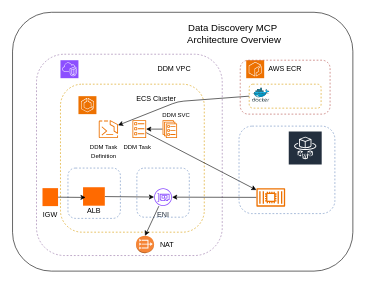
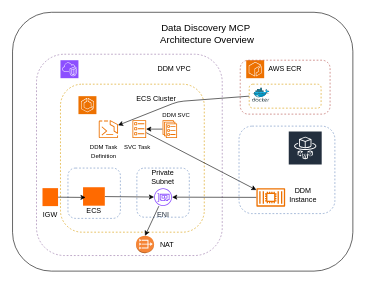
- <mxCell id="26" value="&lt;font style=&quot;font-size: 16px;&quot;&gt;Data Discovery MCP&amp;nbsp;&lt;/font&gt;&lt;div&gt;&lt;font style=&quot;font-size: 16px;&quot;&gt;Architecture Overview&lt;/font&gt;&lt;/div&gt;" style="text;html=1;align=center;verticalAlign=middle;whiteSpace=wrap;rounded=0;" vertex="1" parent="1"><mxGeometry x="235" y="30" width="310" height="50" as="geometry" /></mxCell>
+ <mxCell id="26" value="&lt;font style=&quot;font-size: 16px;&quot;&gt;Data Discovery MCP&amp;nbsp;&lt;/font&gt;&lt;div&gt;&lt;font style=&quot;font-size: 16px;&quot;&gt;Architecture Overview&lt;/font&gt;&lt;/div&gt;" style="text;html=1;align=center;verticalAlign=middle;whiteSpace=wrap;rounded=0;" vertex="1" parent="1"><mxGeometry x="190" y="30" width="310" height="50" as="geometry" /></mxCell>
- <mxCell id="15" value="&lt;font style=&quot;font-size: 10px;&quot;&gt;DDM Task&lt;/font&gt;" style="text;html=1;align=center;verticalAlign=middle;whiteSpace=wrap;rounded=0;" vertex="1" parent="1"><mxGeometry x="196.36" y="240" width="65" height="10" as="geometry" /></mxCell>
+ <mxCell id="15" value="&lt;font style=&quot;font-size: 10px;&quot;&gt;SVC Task&lt;/font&gt;" style="text;html=1;align=center;verticalAlign=middle;whiteSpace=wrap;rounded=0;" vertex="1" parent="1"><mxGeometry x="196.36" y="240" width="65" height="10" as="geometry" /></mxCell>
+ <mxCell id="25" value="Private Subnet" style="text;html=1;align=center;verticalAlign=middle;whiteSpace=wrap;rounded=0;" vertex="1" parent="1"><mxGeometry x="241.25" y="280" width="60" height="30" as="geometry" /></mxCell>
+ <mxCell id="41" value="DDM Instance" style="text;html=1;align=center;verticalAlign=middle;whiteSpace=wrap;rounded=0;" vertex="1" parent="1"><mxGeometry x="475" y="310" width="60" height="30" as="geometry" /></mxCell>
- <mxCell id="34" value="ALB" style="text;html=1;align=center;verticalAlign=middle;whiteSpace=wrap;rounded=0;" vertex="1" parent="1"><mxGeometry x="126.25" y="337" width="60" height="30" as="geometry" /></mxCell>
+ <mxCell id="34" value="ECS" style="text;html=1;align=center;verticalAlign=middle;whiteSpace=wrap;rounded=0;" vertex="1" parent="1"><mxGeometry x="126.25" y="337" width="60" height="30" as="geometry" /></mxCell>
